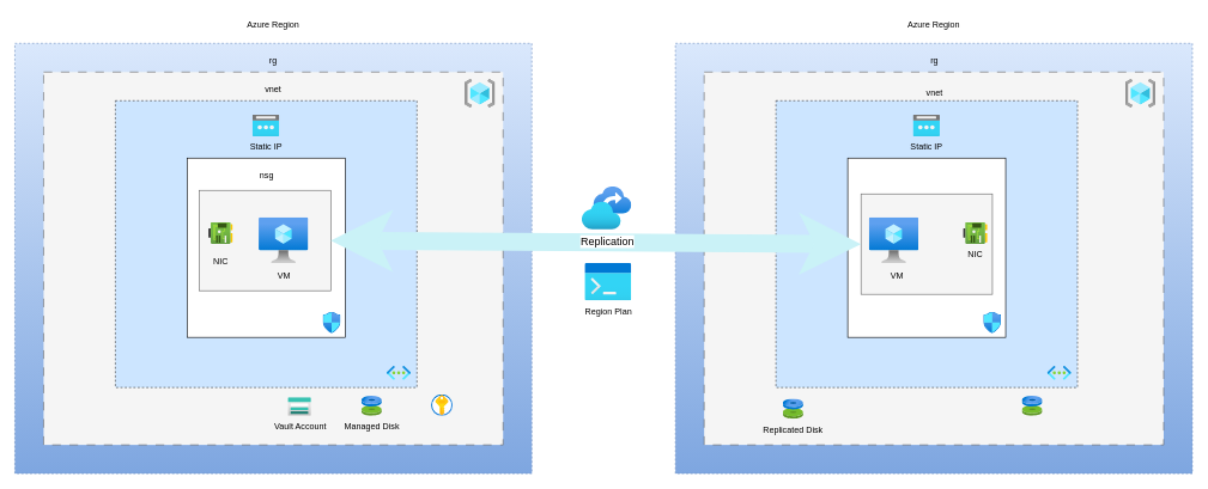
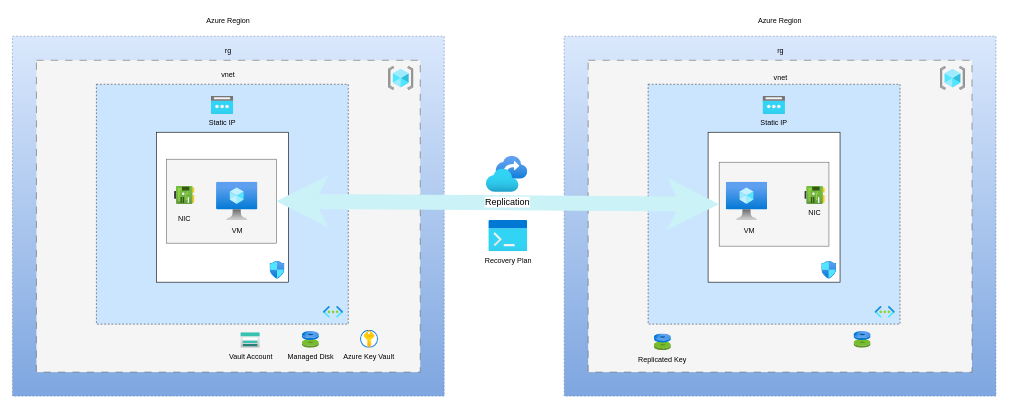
- <mxCell id="6" value="nsg" style="text;html=1;strokeColor=none;fillColor=none;align=center;verticalAlign=middle;whiteSpace=wrap;rounded=0;" vertex="1" parent="1"><mxGeometry x="340.5" y="230" width="60" height="30" as="geometry" /></mxCell>
- <mxCell id="46" value="Region Plan" style="text;html=1;strokeColor=none;fillColor=none;align=center;verticalAlign=middle;whiteSpace=wrap;rounded=0;" vertex="1" parent="1"><mxGeometry x="803.75" y="420" width="85.5" height="30" as="geometry" /></mxCell>
+ <mxCell id="46" value="Recovery Plan" style="text;html=1;strokeColor=none;fillColor=none;align=center;verticalAlign=middle;whiteSpace=wrap;rounded=0;" vertex="1" parent="1"><mxGeometry x="803.75" y="420" width="85.5" height="30" as="geometry" /></mxCell>
+ <mxCell id="20" value="Azure Key Vault" style="text;html=1;strokeColor=none;fillColor=none;align=center;verticalAlign=middle;whiteSpace=wrap;rounded=0;" vertex="1" parent="1"><mxGeometry x="566.49" y="580" width="97.25" height="30" as="geometry" /></mxCell>
- <mxCell id="48" value="Replicated Disk" style="text;html=1;strokeColor=none;fillColor=none;align=center;verticalAlign=middle;whiteSpace=wrap;rounded=0;" vertex="1" parent="1"><mxGeometry x="1035.13" y="584" width="138.25" height="30" as="geometry" /></mxCell>
+ <mxCell id="48" value="Replicated Key" style="text;html=1;strokeColor=none;fillColor=none;align=center;verticalAlign=middle;whiteSpace=wrap;rounded=0;" vertex="1" parent="1"><mxGeometry x="1035.13" y="584" width="138.25" height="30" as="geometry" /></mxCell>
